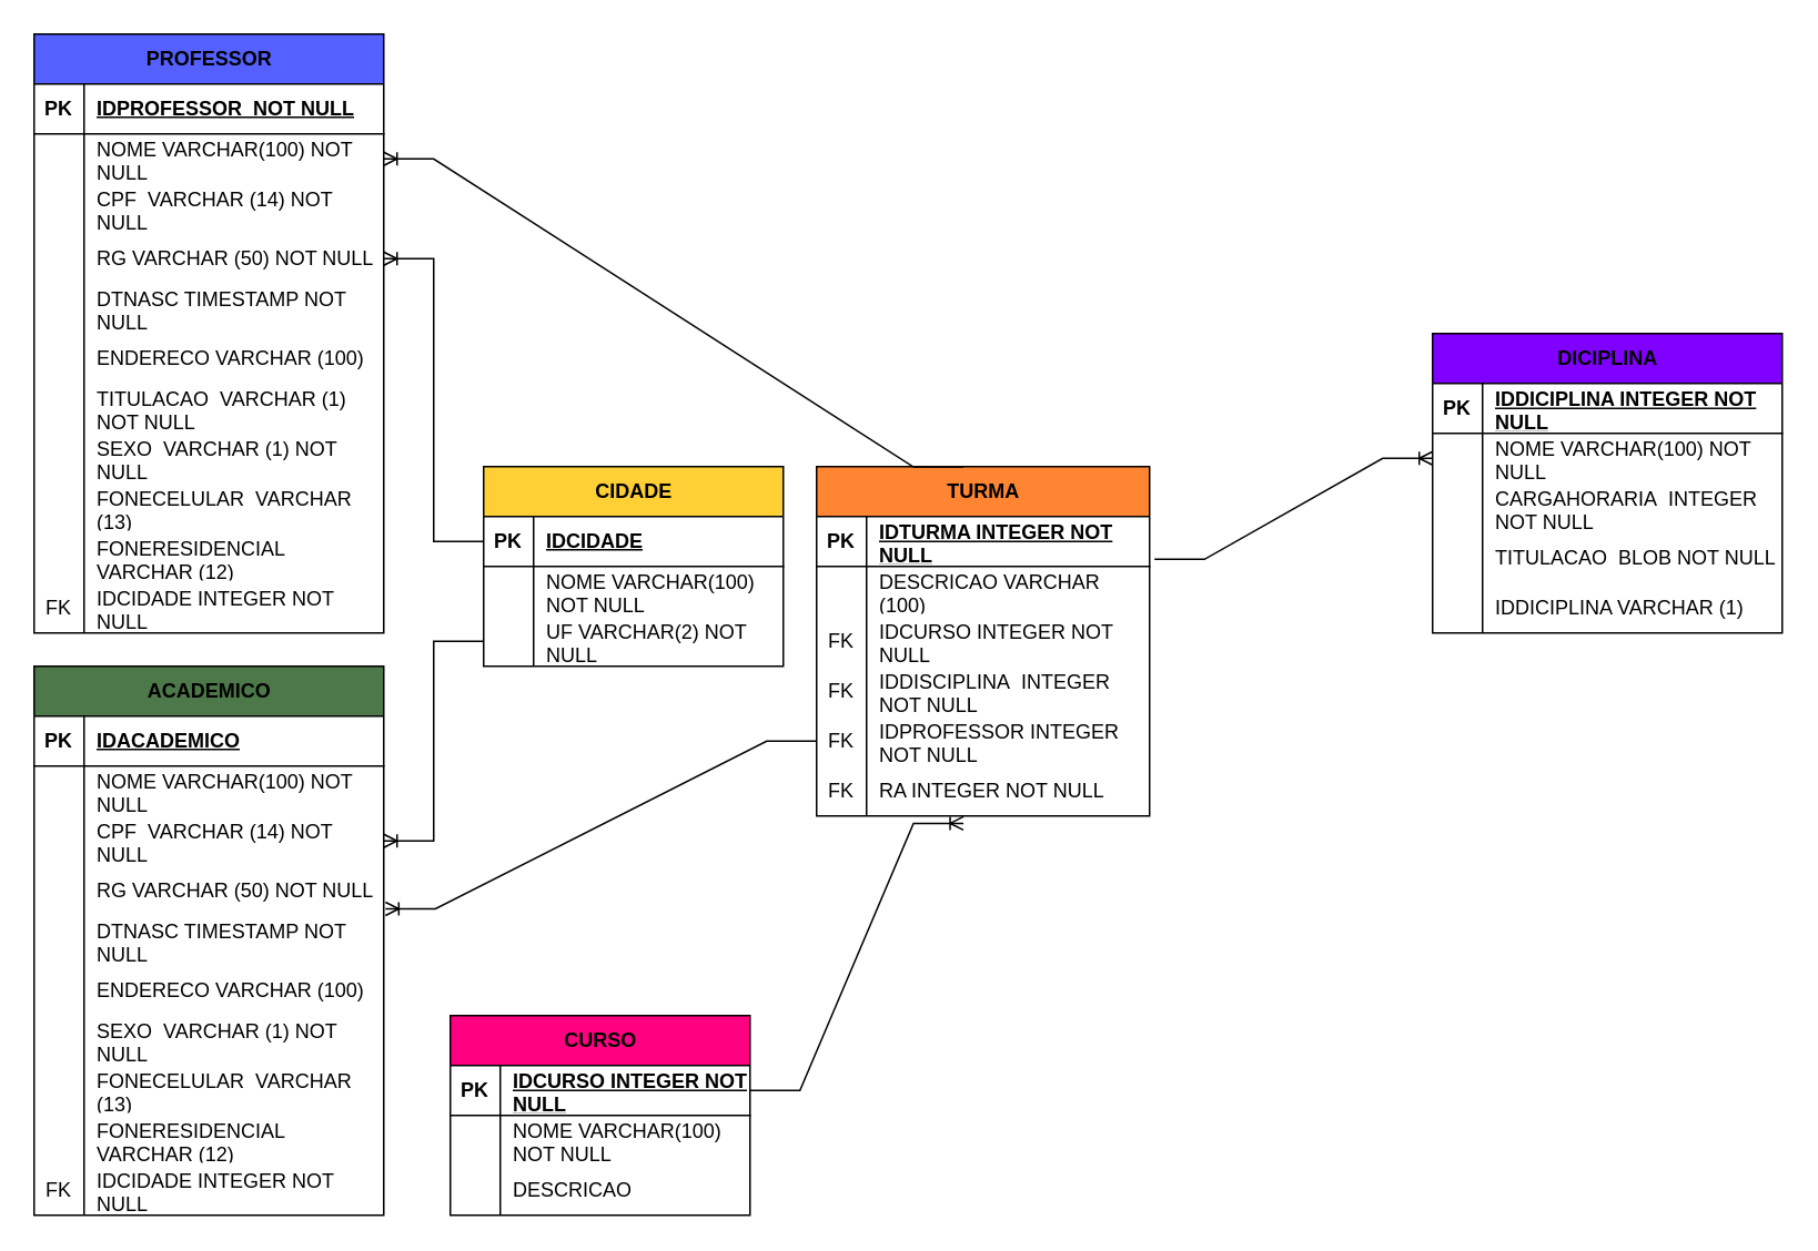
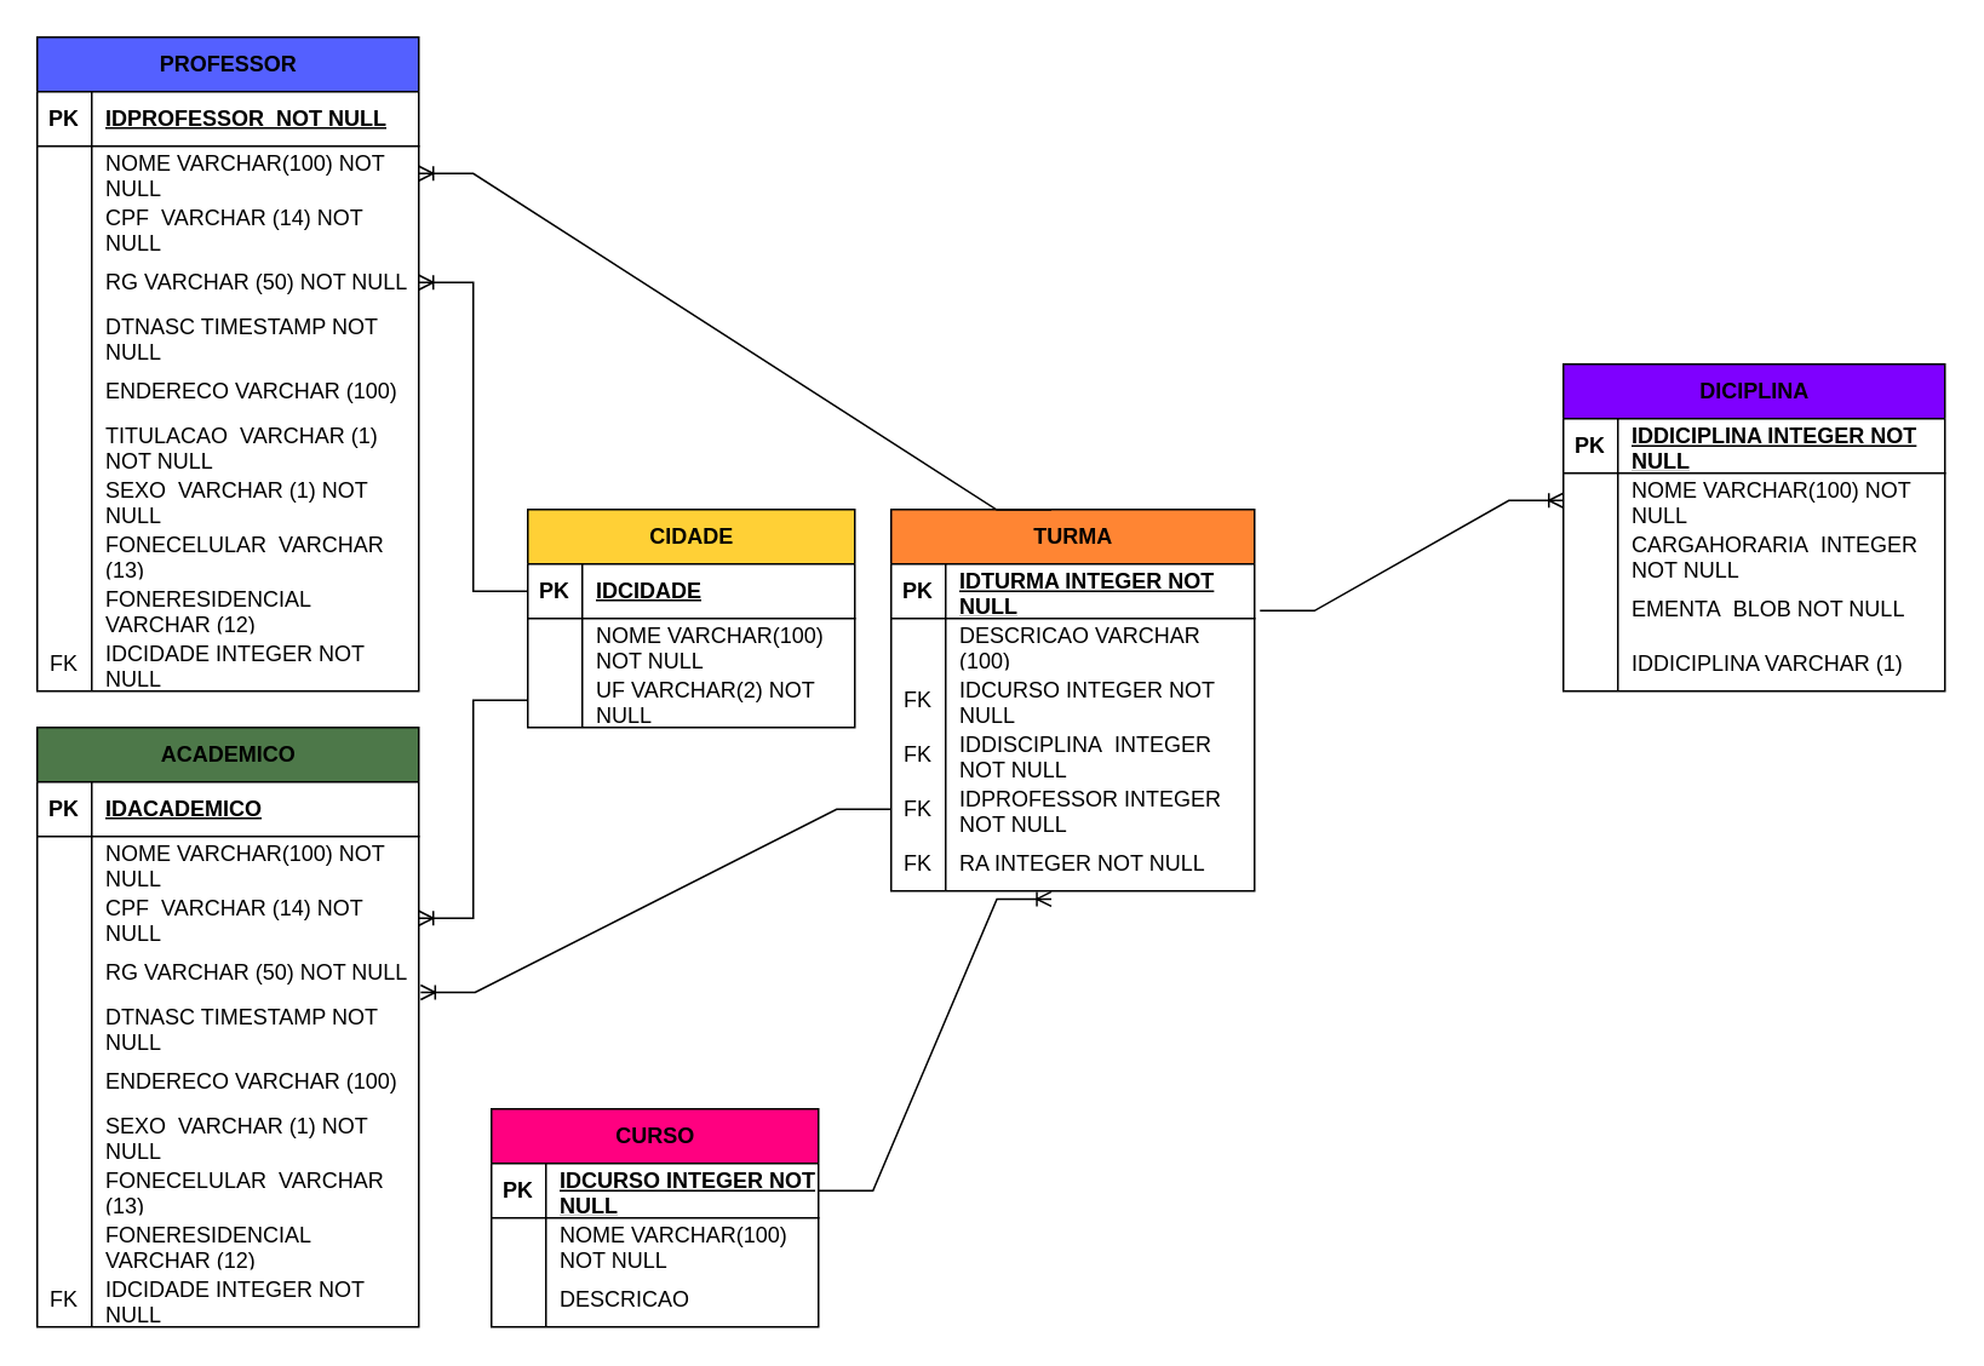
- <mxCell id="123" value="TITULACAO&amp;nbsp; BLOB NOT NULL" style="shape=partialRectangle;connectable=0;fillColor=none;top=0;left=0;bottom=0;right=0;align=left;spacingLeft=6;overflow=hidden;whiteSpace=wrap;html=1;" vertex="1" parent="121"><mxGeometry x="30" width="180" height="30" as="geometry"><mxRectangle width="180" height="30" as="alternateBounds" /></mxGeometry></mxCell>
+ <mxCell id="123" value="EMENTA&amp;nbsp; BLOB NOT NULL" style="shape=partialRectangle;connectable=0;fillColor=none;top=0;left=0;bottom=0;right=0;align=left;spacingLeft=6;overflow=hidden;whiteSpace=wrap;html=1;" vertex="1" parent="121"><mxGeometry x="30" width="180" height="30" as="geometry"><mxRectangle width="180" height="30" as="alternateBounds" /></mxGeometry></mxCell>
